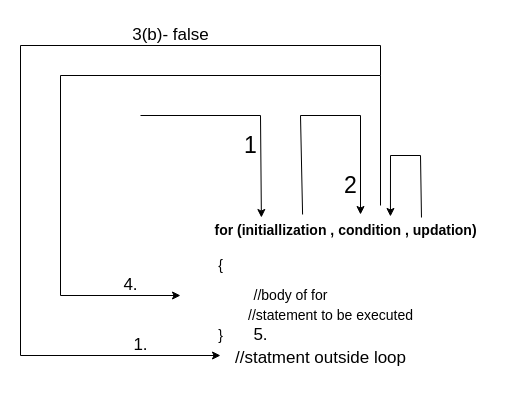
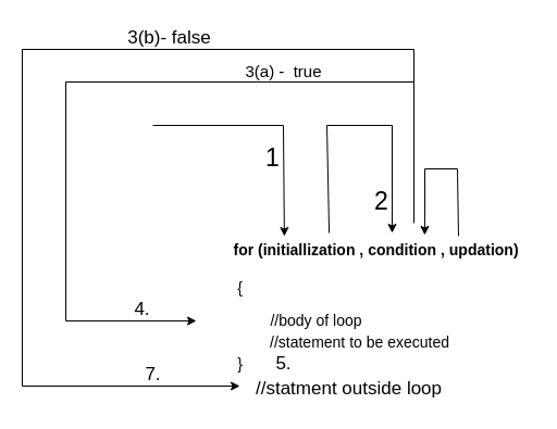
- <mxCell id="14" value="3(b)- false" style="text;html=1;align=center;verticalAlign=middle;resizable=0;points=[];autosize=1;strokeColor=none;fillColor=none;fontSize=17;" vertex="1" parent="1"><mxGeometry x="120" y="20" width="100" height="30" as="geometry" /></mxCell>
+ <mxCell id="14" value="3(b)- false" style="text;html=1;align=center;verticalAlign=middle;resizable=0;points=[];autosize=1;strokeColor=none;fillColor=none;fontSize=17;" vertex="1" parent="1"><mxGeometry x="105" y="20" width="100" height="30" as="geometry" /></mxCell>
+ <mxCell id="12" value="3(a) -&amp;nbsp; true" style="text;html=1;align=center;verticalAlign=middle;resizable=0;points=[];autosize=1;strokeColor=none;fillColor=none;fontSize=15;" vertex="1" parent="1"><mxGeometry x="215" y="50" width="90" height="30" as="geometry" /></mxCell>
- <mxCell id="7" value="//body of for" style="text;html=1;align=center;verticalAlign=middle;resizable=0;points=[];autosize=1;strokeColor=none;fillColor=none;fontSize=14;" vertex="1" parent="1"><mxGeometry x="235" y="280" width="110" height="30" as="geometry" /></mxCell>
+ <mxCell id="7" value="//body of loop" style="text;html=1;align=center;verticalAlign=middle;resizable=0;points=[];autosize=1;strokeColor=none;fillColor=none;fontSize=14;" vertex="1" parent="1"><mxGeometry x="235" y="280" width="110" height="30" as="geometry" /></mxCell>
- <mxCell id="16" value="1." style="text;html=1;align=center;verticalAlign=middle;resizable=0;points=[];autosize=1;strokeColor=none;fillColor=none;fontSize=17;" vertex="1" parent="1"><mxGeometry x="120" y="330" width="40" height="30" as="geometry" /></mxCell>
+ <mxCell id="16" value="7." style="text;html=1;align=center;verticalAlign=middle;resizable=0;points=[];autosize=1;strokeColor=none;fillColor=none;fontSize=17;" vertex="1" parent="1"><mxGeometry x="120" y="330" width="40" height="30" as="geometry" /></mxCell>
